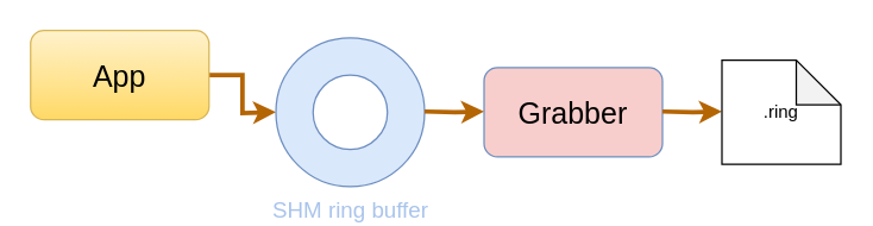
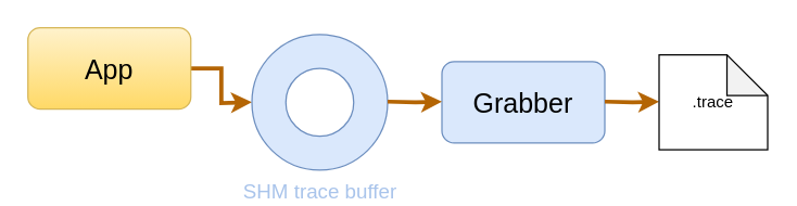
- <mxCell id="5" value="Grabber" style="rounded=1;whiteSpace=wrap;html=1;fillColor=#f8cecc;strokeColor=#6c8ebf;fontSize=20;" vertex="1" parent="1"><mxGeometry x="325" y="45" width="120" height="60" as="geometry" /></mxCell>
+ <mxCell id="5" value="Grabber" style="rounded=1;whiteSpace=wrap;html=1;fillColor=#dae8fc;strokeColor=#6c8ebf;fontSize=20;" vertex="1" parent="1"><mxGeometry x="325" y="45" width="120" height="60" as="geometry" /></mxCell>
- <mxCell id="8" value=".ring" style="shape=note;whiteSpace=wrap;html=1;backgroundOutline=1;darkOpacity=0.05;" vertex="1" parent="1"><mxGeometry x="485" y="40" width="80" height="70" as="geometry" /></mxCell>
+ <mxCell id="8" value=".trace" style="shape=note;whiteSpace=wrap;html=1;backgroundOutline=1;darkOpacity=0.05;" vertex="1" parent="1"><mxGeometry x="485" y="40" width="80" height="70" as="geometry" /></mxCell>
- <mxCell id="4" value="SHM ring buffer" style="verticalLabelPosition=bottom;verticalAlign=top;html=1;shape=mxgraph.basic.donut;dx=25;fillColor=#dae8fc;strokeColor=#6c8ebf;fontColor=#A9C4EB;fontSize=15;" vertex="1" parent="1"><mxGeometry x="185" y="25" width="100" height="100" as="geometry" /></mxCell>
+ <mxCell id="4" value="SHM trace buffer" style="verticalLabelPosition=bottom;verticalAlign=top;html=1;shape=mxgraph.basic.donut;dx=25;fillColor=#dae8fc;strokeColor=#6c8ebf;fontColor=#A9C4EB;fontSize=15;" vertex="1" parent="1"><mxGeometry x="185" y="25" width="100" height="100" as="geometry" /></mxCell>
